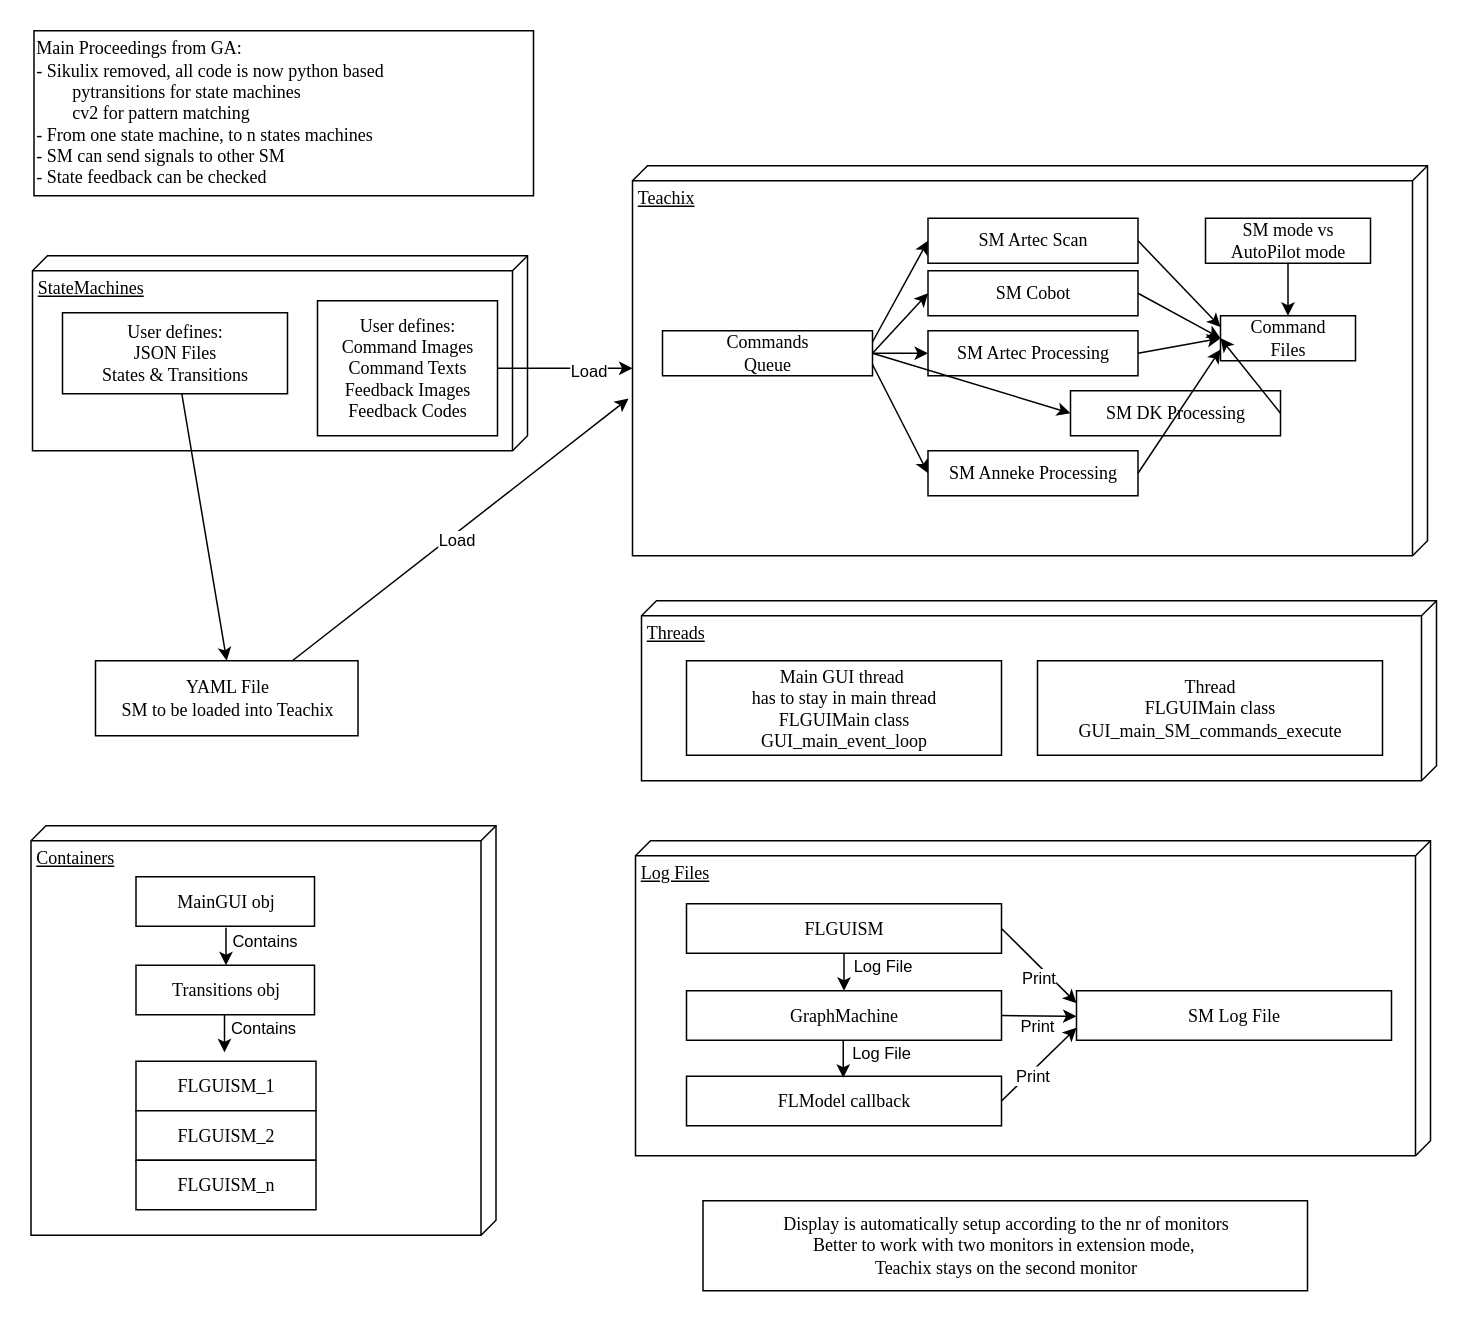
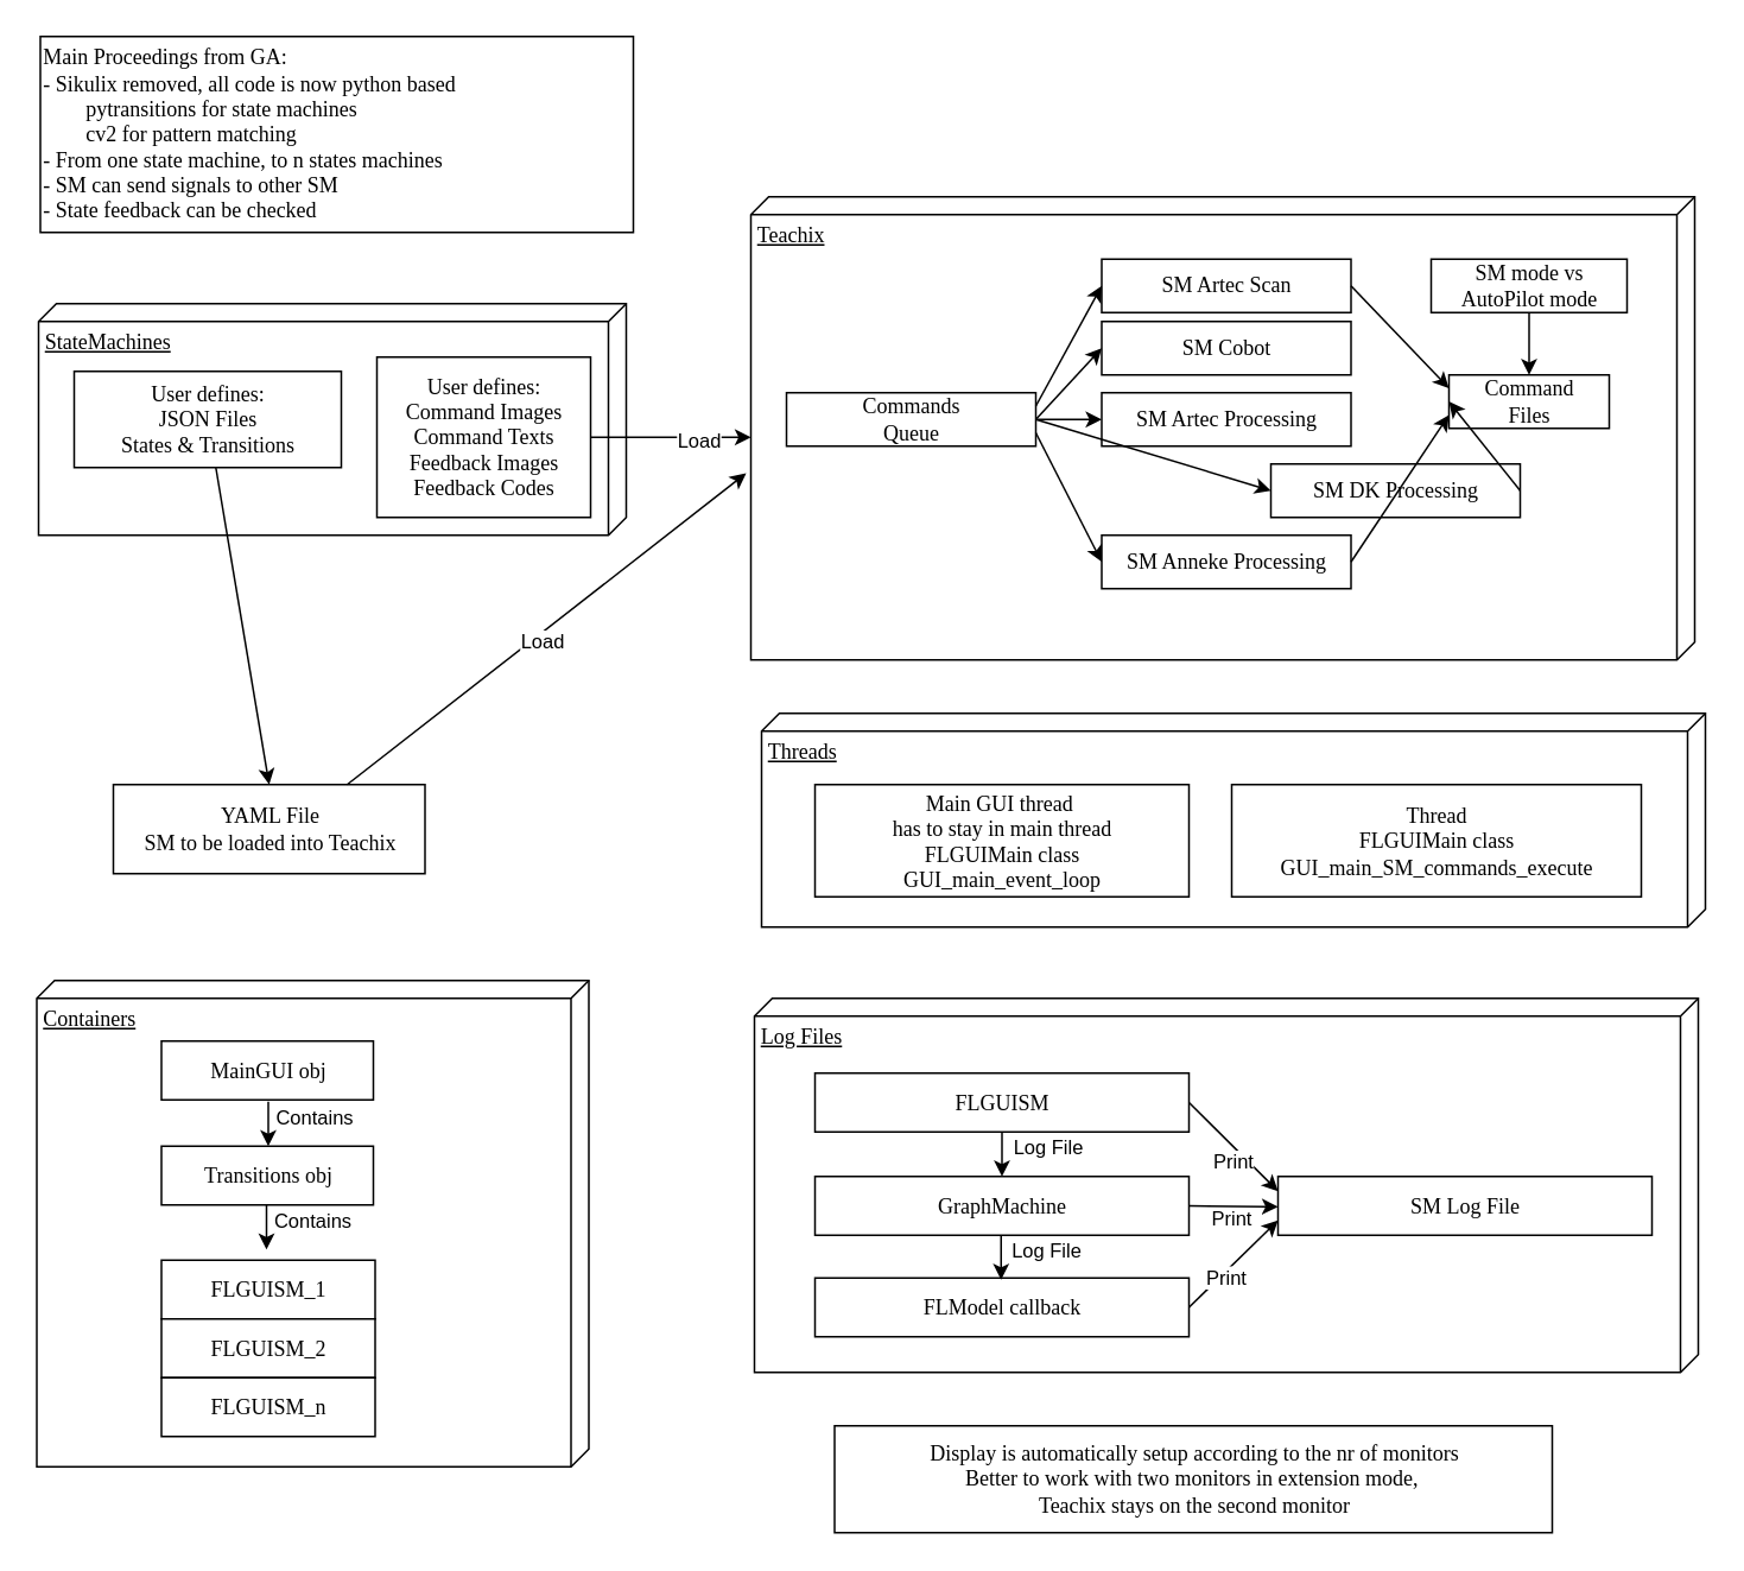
- <mxCell id="20" value="" style="endArrow=classic;html=1;rounded=0;exitX=1;exitY=0.5;exitDx=0;exitDy=0;entryX=0;entryY=0.5;entryDx=0;entryDy=0;" parent="1" source="12" target="15" edge="1"><mxGeometry width="50" height="50" relative="1" as="geometry"><mxPoint x="768" y="245" as="sourcePoint" /><mxPoint x="823" y="235" as="targetPoint" /><Array as="points" /></mxGeometry></mxCell>
- <mxCell id="19" value="" style="endArrow=classic;html=1;rounded=0;exitX=1;exitY=0.5;exitDx=0;exitDy=0;entryX=0;entryY=0.5;entryDx=0;entryDy=0;" parent="1" source="11" target="15" edge="1"><mxGeometry width="50" height="50" relative="1" as="geometry"><mxPoint x="768" y="285" as="sourcePoint" /><mxPoint x="823" y="235" as="targetPoint" /><Array as="points" /></mxGeometry></mxCell>
